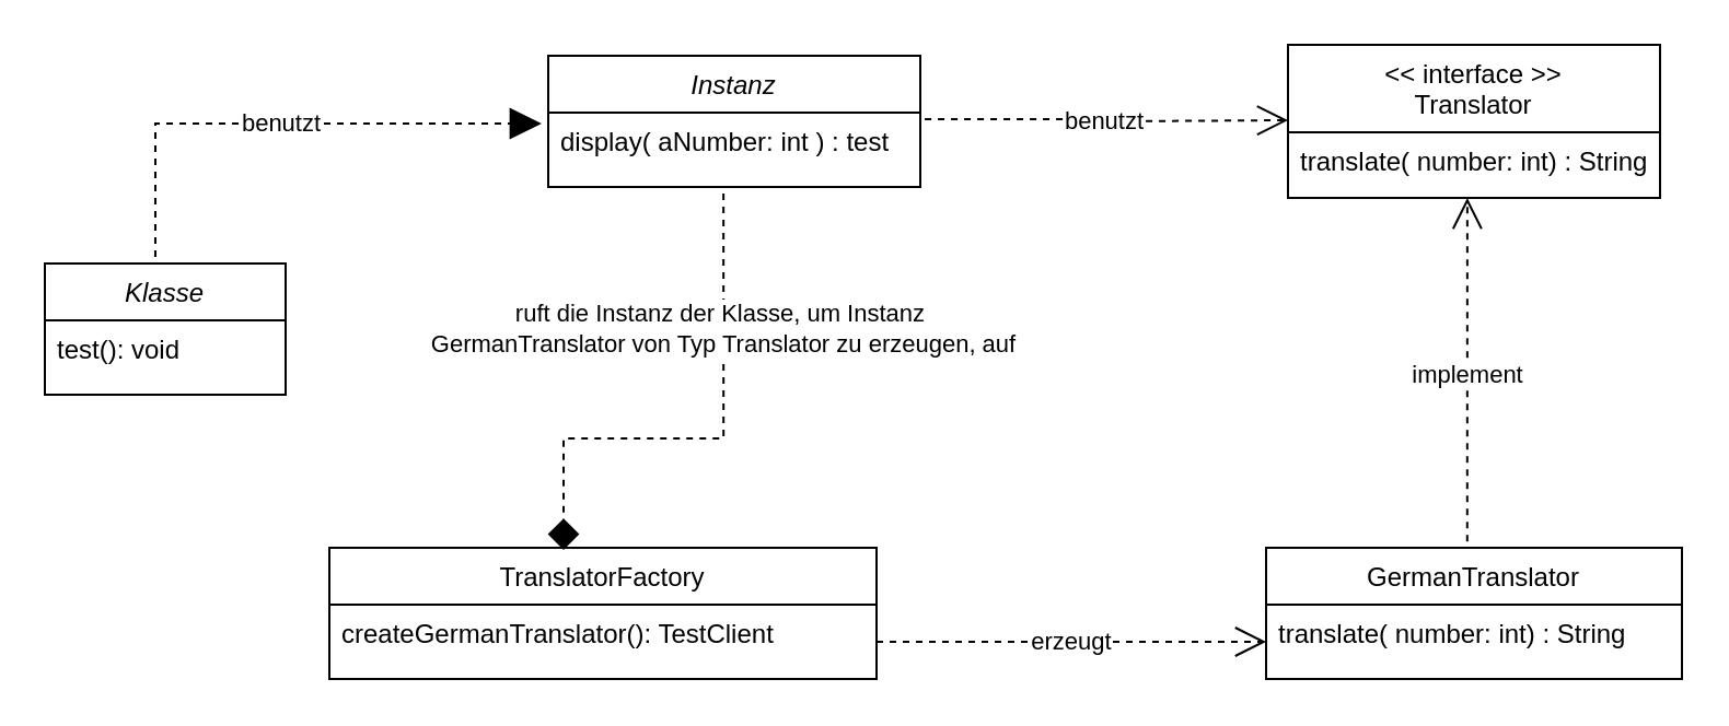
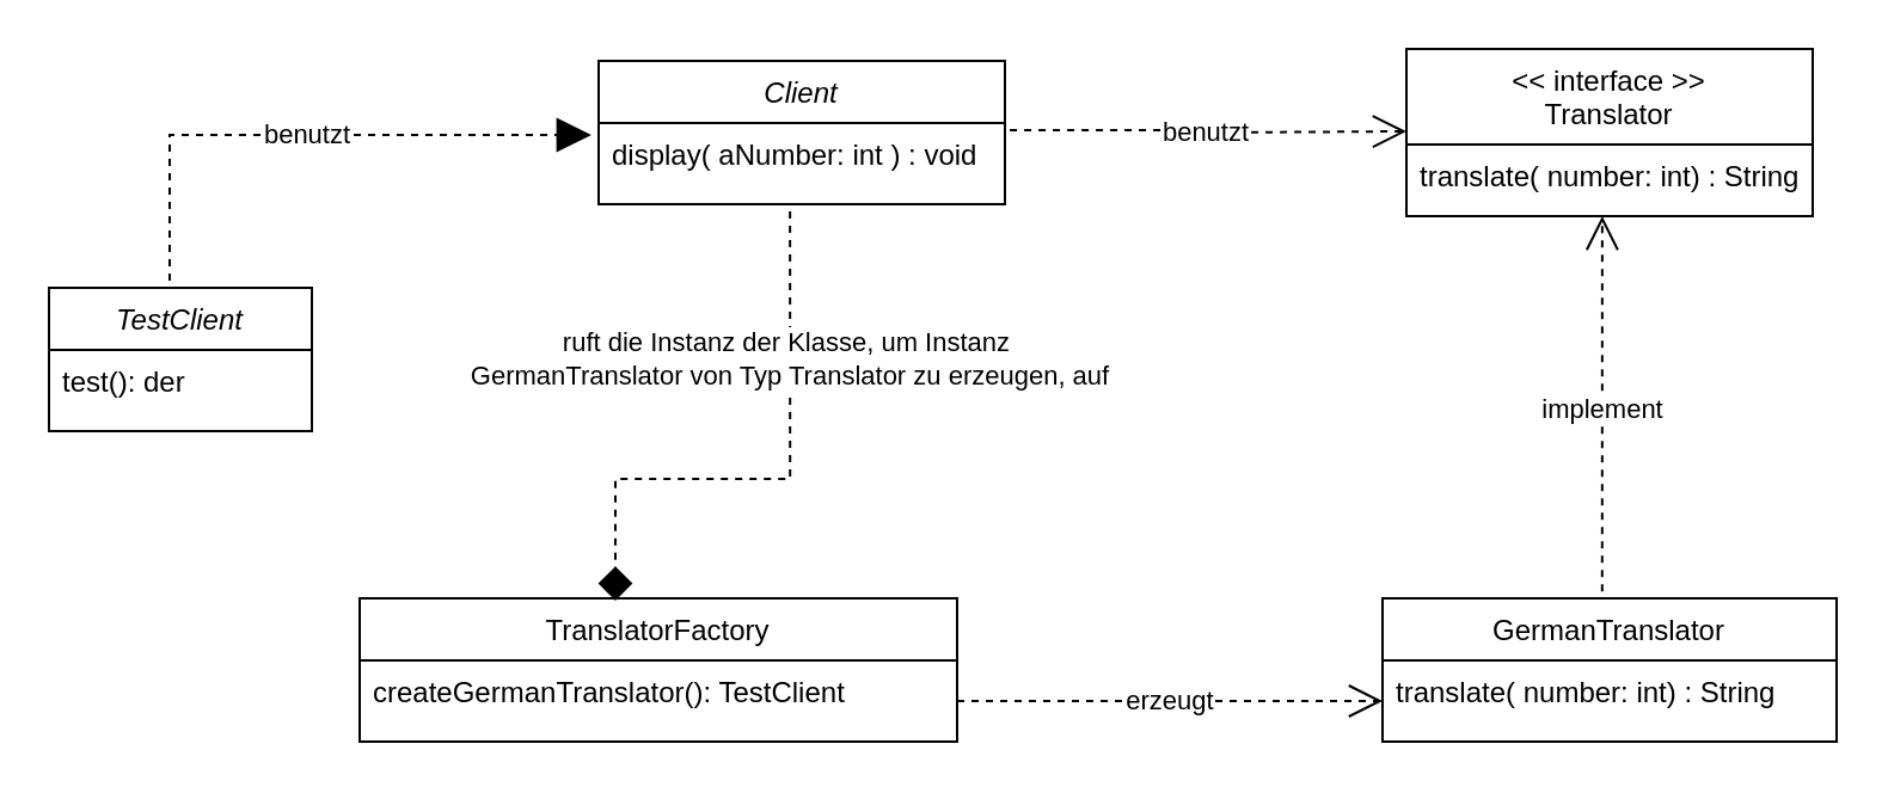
- <mxCell id="2" value="Instanz" style="swimlane;fontStyle=2;align=center;verticalAlign=top;childLayout=stackLayout;horizontal=1;startSize=26;horizontalStack=0;resizeParent=1;resizeLast=0;collapsible=1;marginBottom=0;rounded=0;shadow=0;strokeWidth=1;" parent="1" vertex="1"><mxGeometry x="250" y="25" width="170" height="60" as="geometry"><mxRectangle x="230" y="140" width="160" height="26" as="alternateBounds" /></mxGeometry></mxCell>
+ <mxCell id="2" value="Client" style="swimlane;fontStyle=2;align=center;verticalAlign=top;childLayout=stackLayout;horizontal=1;startSize=26;horizontalStack=0;resizeParent=1;resizeLast=0;collapsible=1;marginBottom=0;rounded=0;shadow=0;strokeWidth=1;" parent="1" vertex="1"><mxGeometry x="250" y="25" width="170" height="60" as="geometry"><mxRectangle x="230" y="140" width="160" height="26" as="alternateBounds" /></mxGeometry></mxCell>
- <mxCell id="3" value="display( aNumber: int ) : test" style="text;align=left;verticalAlign=top;spacingLeft=4;spacingRight=4;overflow=hidden;rotatable=0;points=[[0,0.5],[1,0.5]];portConstraint=eastwest;" parent="2" vertex="1"><mxGeometry y="26" width="170" height="34" as="geometry" /></mxCell>
+ <mxCell id="3" value="display( aNumber: int ) : void" style="text;align=left;verticalAlign=top;spacingLeft=4;spacingRight=4;overflow=hidden;rotatable=0;points=[[0,0.5],[1,0.5]];portConstraint=eastwest;" parent="2" vertex="1"><mxGeometry y="26" width="170" height="34" as="geometry" /></mxCell>
- <mxCell id="14" value="Klasse" style="swimlane;fontStyle=2;align=center;verticalAlign=top;childLayout=stackLayout;horizontal=1;startSize=26;horizontalStack=0;resizeParent=1;resizeLast=0;collapsible=1;marginBottom=0;rounded=0;shadow=0;strokeWidth=1;" vertex="1" parent="1"><mxGeometry x="20" y="120" width="110" height="60" as="geometry"><mxRectangle x="230" y="140" width="160" height="26" as="alternateBounds" /></mxGeometry></mxCell>
+ <mxCell id="14" value="TestClient" style="swimlane;fontStyle=2;align=center;verticalAlign=top;childLayout=stackLayout;horizontal=1;startSize=26;horizontalStack=0;resizeParent=1;resizeLast=0;collapsible=1;marginBottom=0;rounded=0;shadow=0;strokeWidth=1;" vertex="1" parent="1"><mxGeometry x="20" y="120" width="110" height="60" as="geometry"><mxRectangle x="230" y="140" width="160" height="26" as="alternateBounds" /></mxGeometry></mxCell>
- <mxCell id="15" value="test(): void" style="text;align=left;verticalAlign=top;spacingLeft=4;spacingRight=4;overflow=hidden;rotatable=0;points=[[0,0.5],[1,0.5]];portConstraint=eastwest;" vertex="1" parent="14"><mxGeometry y="26" width="110" height="34" as="geometry" /></mxCell>
+ <mxCell id="15" value="test(): der" style="text;align=left;verticalAlign=top;spacingLeft=4;spacingRight=4;overflow=hidden;rotatable=0;points=[[0,0.5],[1,0.5]];portConstraint=eastwest;" vertex="1" parent="14"><mxGeometry y="26" width="110" height="34" as="geometry" /></mxCell>
